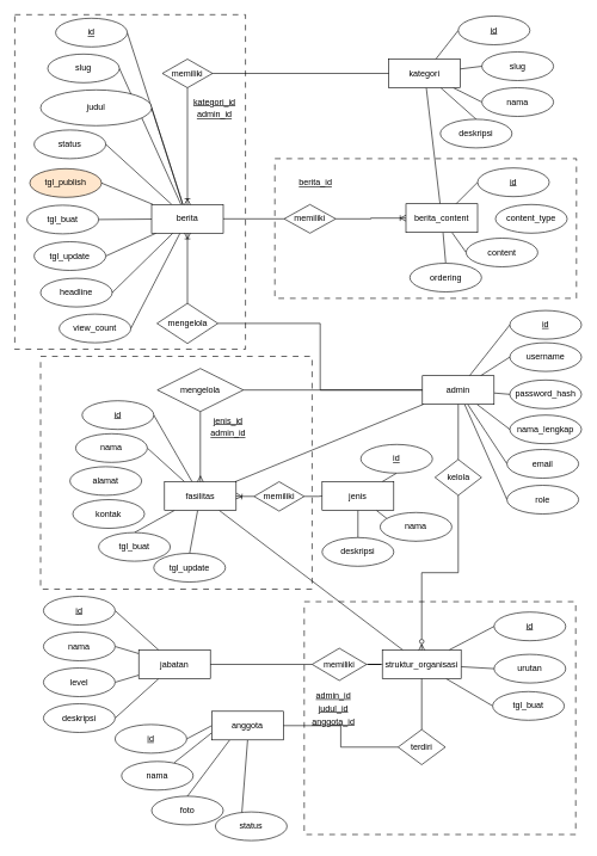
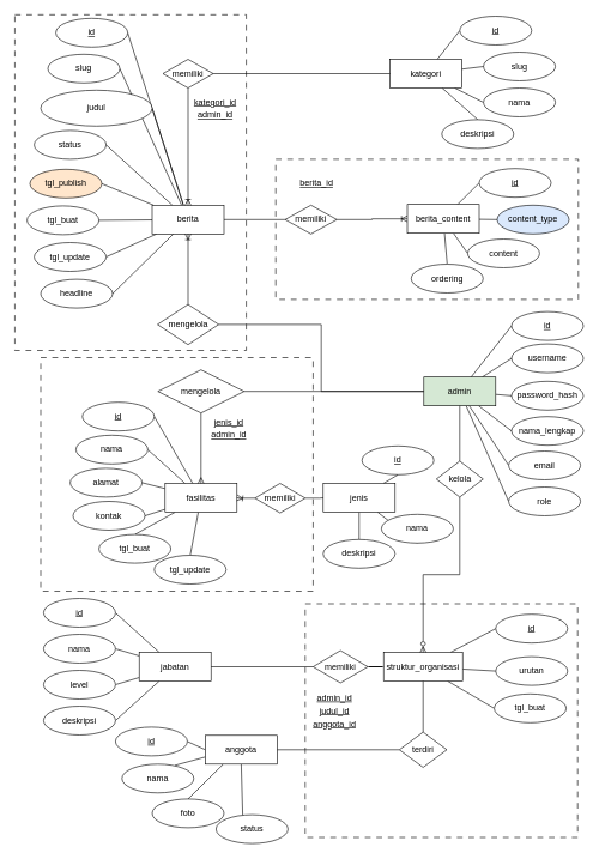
- <mxCell id="31" style="rounded=0;orthogonalLoop=1;jettySize=auto;html=1;endArrow=none;startFill=0;" parent="1" source="34" target="54" edge="1"><mxGeometry relative="1" as="geometry" /></mxCell>
+ <mxCell id="31" style="rounded=0;orthogonalLoop=1;jettySize=auto;html=1;entryX=0;entryY=0.5;entryDx=0;entryDy=0;endArrow=none;startFill=0;" parent="1" source="34" target="79" edge="1"><mxGeometry relative="1" as="geometry" /></mxCell>
- <mxCell id="79" value="content_type" style="ellipse;whiteSpace=wrap;html=1;align=center;" parent="1" vertex="1"><mxGeometry x="691" y="285" width="100" height="40" as="geometry" /></mxCell>
+ <mxCell id="79" value="content_type" style="ellipse;whiteSpace=wrap;html=1;align=center;fillColor=#dae8fc;" parent="1" vertex="1"><mxGeometry x="691" y="285" width="100" height="40" as="geometry" /></mxCell>
- <mxCell id="27" style="rounded=0;orthogonalLoop=1;jettySize=auto;html=1;entryX=1;entryY=0.5;entryDx=0;entryDy=0;endArrow=none;startFill=0;" parent="1" source="29" target="77" edge="1"><mxGeometry relative="1" as="geometry" /></mxCell>
- <mxCell id="77" value="view_count" style="ellipse;whiteSpace=wrap;html=1;align=center;" parent="1" vertex="1"><mxGeometry x="82" y="438" width="100" height="40" as="geometry" /></mxCell>
- <mxCell id="13" value="admin" style="whiteSpace=wrap;html=1;align=center;" parent="1" vertex="1"><mxGeometry x="589" y="524" width="100" height="40" as="geometry" /></mxCell>
+ <mxCell id="13" value="admin" style="whiteSpace=wrap;html=1;align=center;fillColor=#d5e8d4;" parent="1" vertex="1"><mxGeometry x="589" y="524" width="100" height="40" as="geometry" /></mxCell>
- <mxCell id="38" style="rounded=0;orthogonalLoop=1;jettySize=auto;html=1;endArrow=none;startFill=0;" parent="1" source="41" target="13" edge="1"><mxGeometry relative="1" as="geometry" /></mxCell>
+ <mxCell id="38" style="rounded=0;orthogonalLoop=1;jettySize=auto;html=1;entryX=1;entryY=0.5;entryDx=0;entryDy=0;endArrow=none;startFill=0;" parent="1" source="41" target="85" edge="1"><mxGeometry relative="1" as="geometry" /></mxCell>
- <mxCell id="37" style="rounded=0;orthogonalLoop=1;jettySize=auto;html=1;endArrow=none;startFill=0;" parent="1" source="41" target="58" edge="1"><mxGeometry relative="1" as="geometry" /></mxCell>
+ <mxCell id="37" style="rounded=0;orthogonalLoop=1;jettySize=auto;html=1;entryX=1;entryY=0.5;entryDx=0;entryDy=0;endArrow=none;startFill=0;" parent="1" source="41" target="84" edge="1"><mxGeometry relative="1" as="geometry" /></mxCell>
- <mxCell id="18" value="anggota" style="whiteSpace=wrap;html=1;align=center;" parent="1" vertex="1"><mxGeometry x="295" y="992.5" width="100" height="40" as="geometry" /></mxCell>
+ <mxCell id="18" value="anggota" style="whiteSpace=wrap;html=1;align=center;" parent="1" vertex="1"><mxGeometry x="285" y="1022.5" width="100" height="40" as="geometry" /></mxCell>
